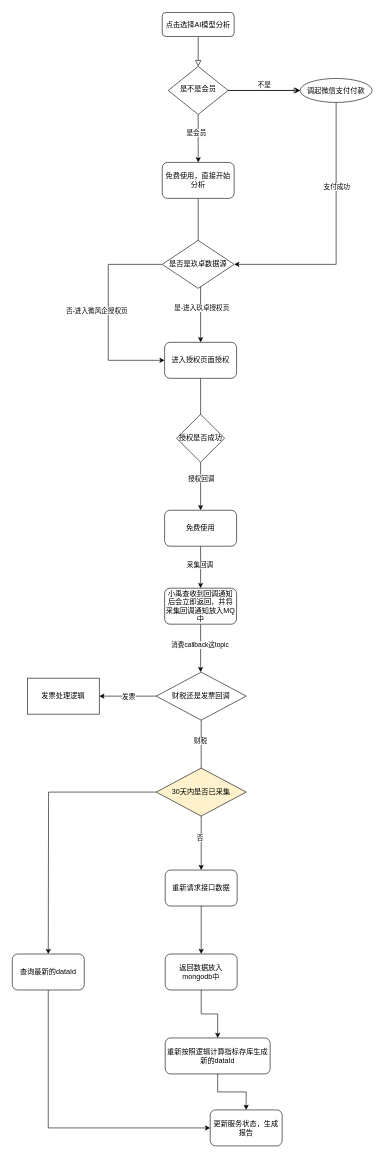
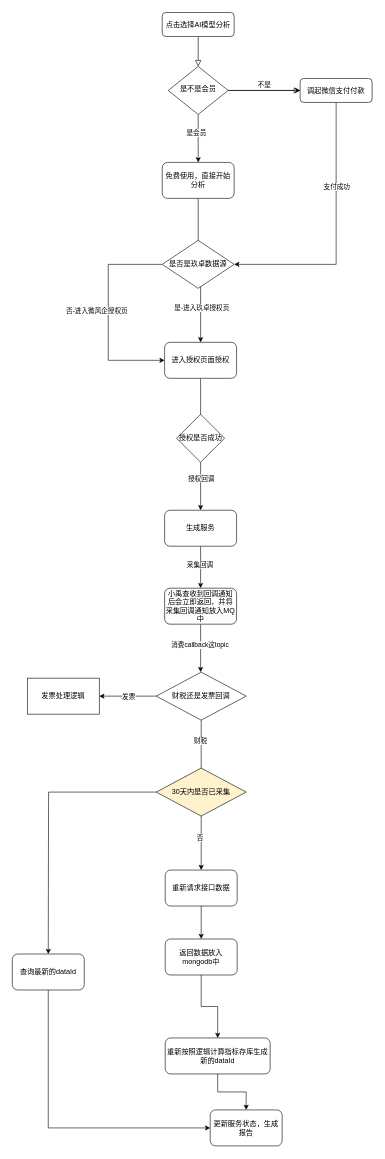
- <mxCell id="11" value="调起微信支付付款" style="ellipse;whiteSpace=wrap;html=1;fontSize=12;glass=0;strokeWidth=1;shadow=0;" parent="1" vertex="1"><mxGeometry x="500" y="130" width="120" height="40" as="geometry" /></mxCell>
+ <mxCell id="11" value="调起微信支付付款" style="rounded=1;whiteSpace=wrap;html=1;fontSize=12;glass=0;strokeWidth=1;shadow=0;" parent="1" vertex="1"><mxGeometry x="500" y="130" width="120" height="40" as="geometry" /></mxCell>
- <mxCell id="25" value="免费使用" style="rounded=1;whiteSpace=wrap;html=1;" vertex="1" parent="1"><mxGeometry x="274" y="850" width="120" height="60" as="geometry" /></mxCell>
+ <mxCell id="25" value="生成服务" style="rounded=1;whiteSpace=wrap;html=1;" vertex="1" parent="1"><mxGeometry x="274" y="850" width="120" height="60" as="geometry" /></mxCell>
- <mxCell id="42" value="返回数据放入mongodb中" style="rounded=1;whiteSpace=wrap;html=1;" vertex="1" parent="1"><mxGeometry x="275" y="1590" width="120" height="60" as="geometry" /></mxCell>
+ <mxCell id="42" value="返回数据放入mongodb中" style="rounded=1;whiteSpace=wrap;html=1;" vertex="1" parent="1"><mxGeometry x="275" y="1565" width="120" height="60" as="geometry" /></mxCell>
